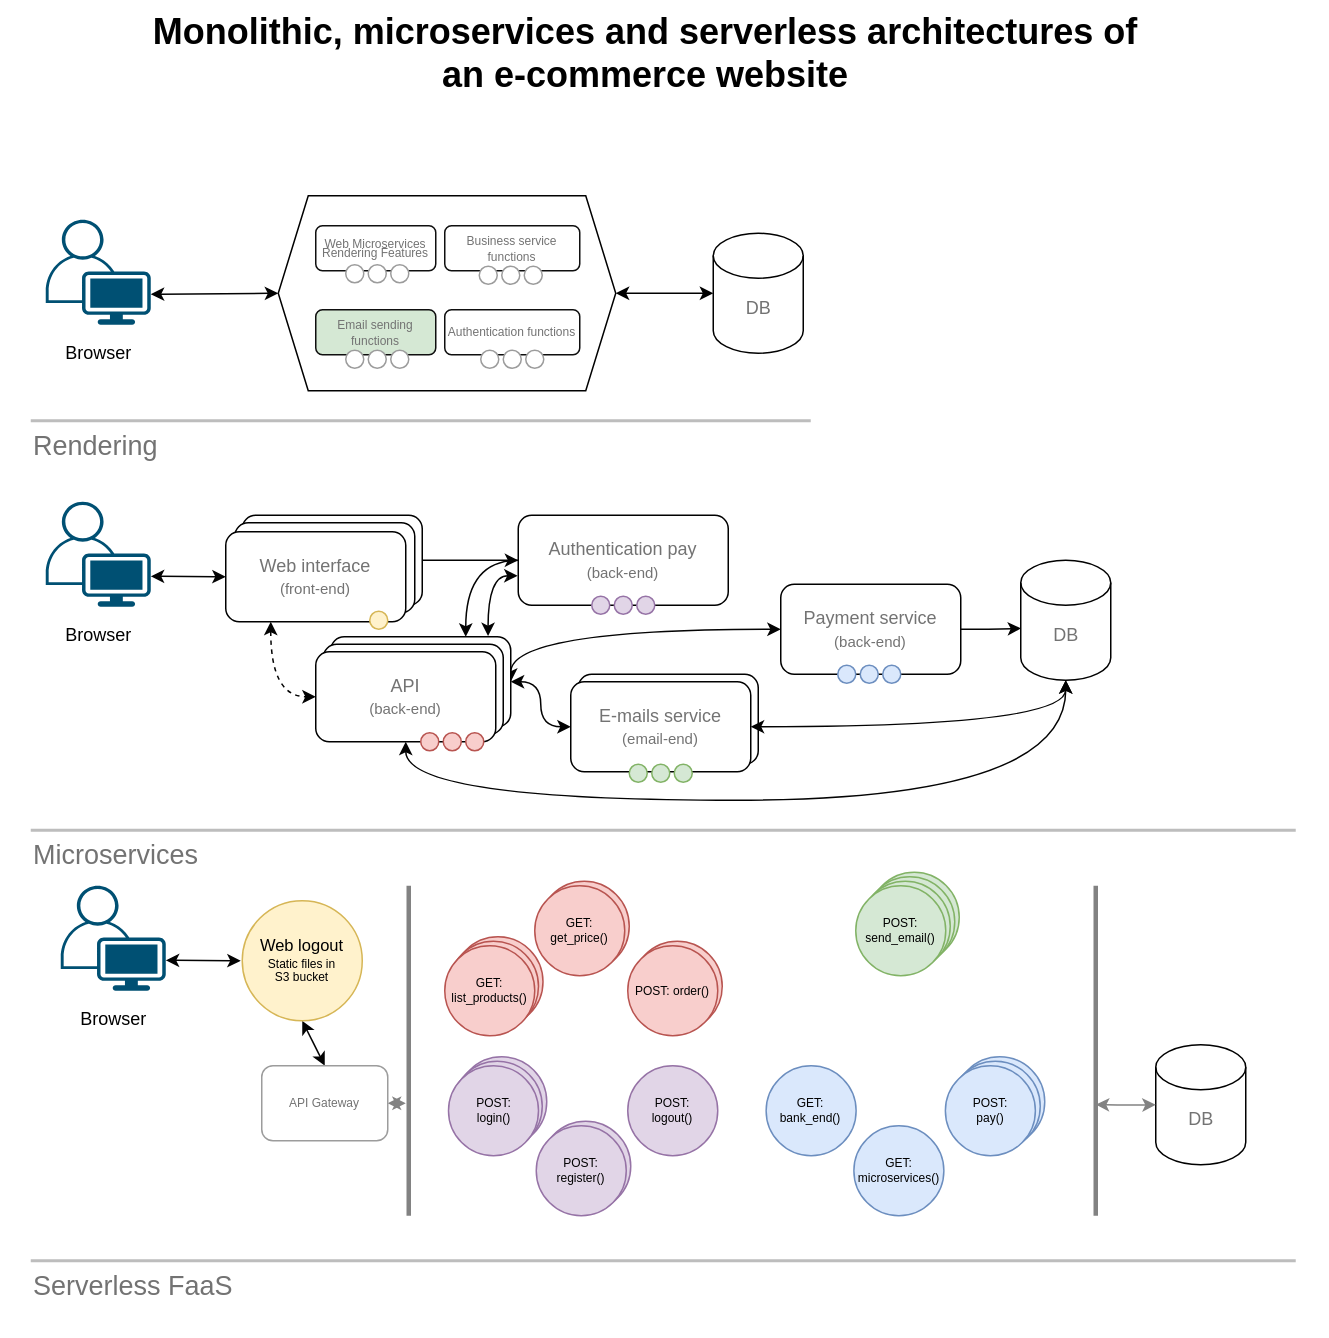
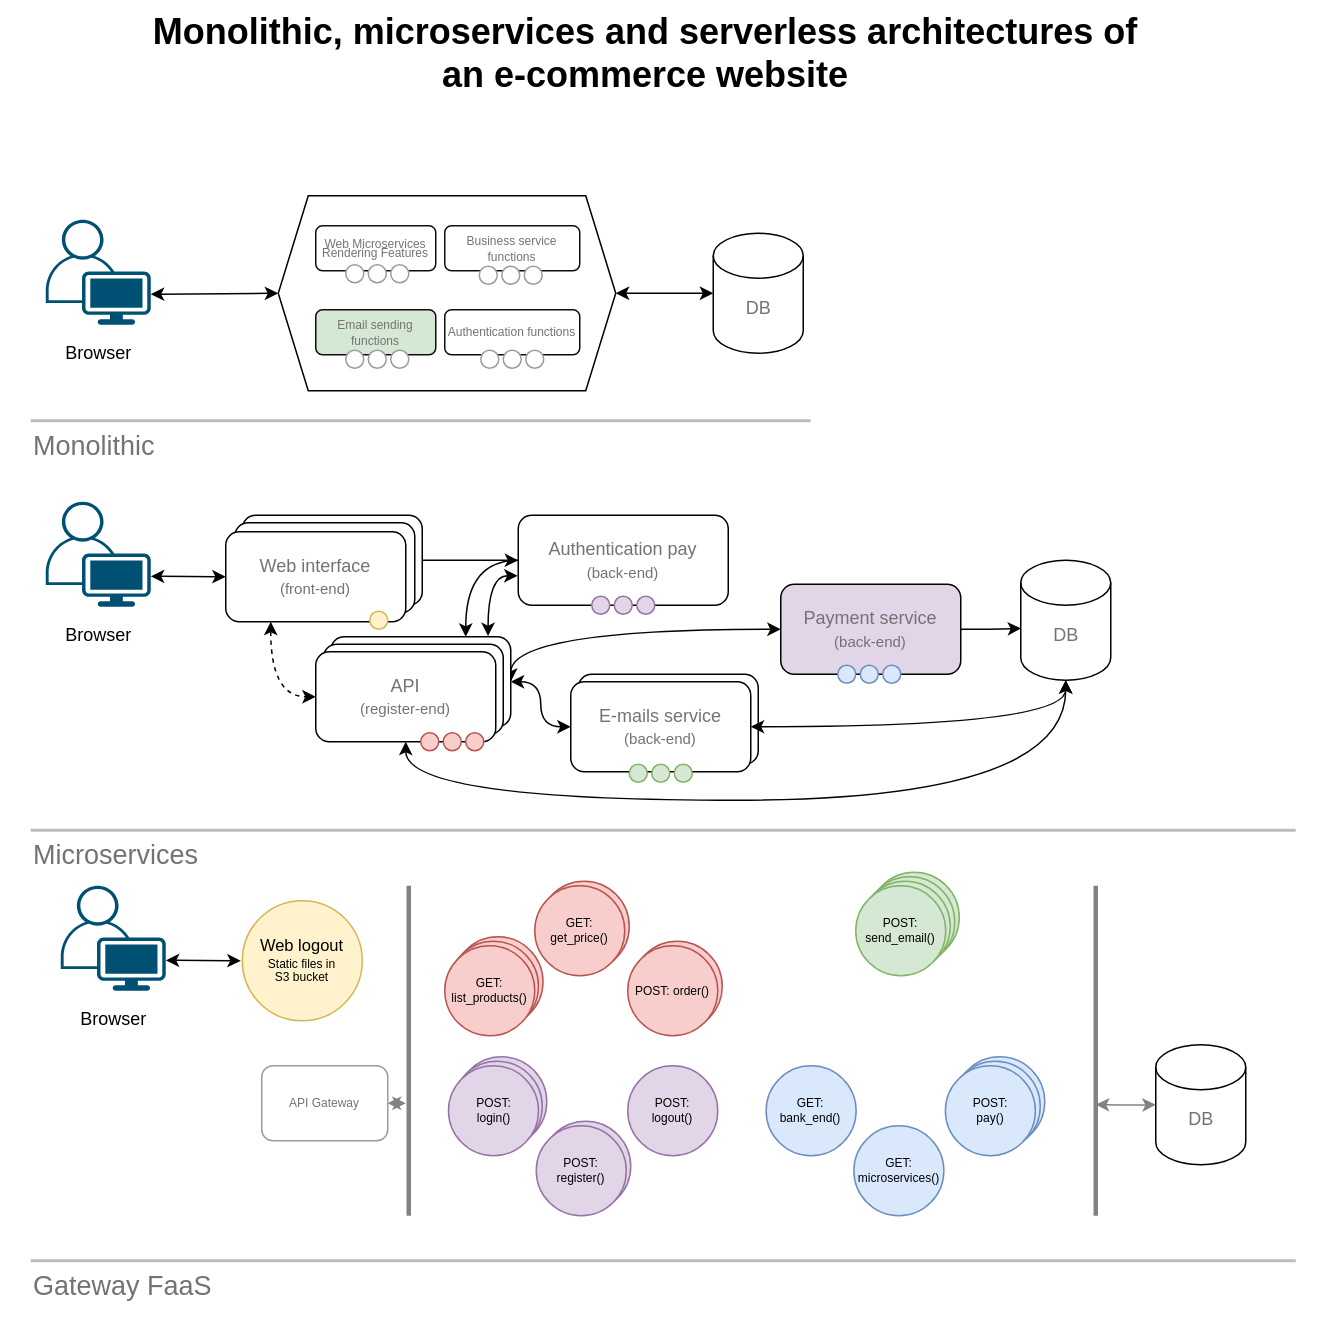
- <mxCell id="28" value="&lt;font color=&quot;#737373&quot; style=&quot;font-size: 18px;&quot;&gt;Rendering&lt;/font&gt;" style="text;html=1;strokeColor=none;fillColor=none;align=left;verticalAlign=middle;whiteSpace=wrap;rounded=0;fontSize=24;" parent="1" vertex="1"><mxGeometry x="20" y="280" width="160" height="30" as="geometry" /></mxCell>
+ <mxCell id="28" value="&lt;font color=&quot;#737373&quot; style=&quot;font-size: 18px;&quot;&gt;Monolithic&lt;/font&gt;" style="text;html=1;strokeColor=none;fillColor=none;align=left;verticalAlign=middle;whiteSpace=wrap;rounded=0;fontSize=24;" parent="1" vertex="1"><mxGeometry x="20" y="280" width="160" height="30" as="geometry" /></mxCell>
- <mxCell id="47" value="&lt;font style=&quot;&quot;&gt;Payment service&lt;br&gt;&lt;/font&gt;&lt;font style=&quot;font-size: 10px;&quot;&gt;(back-end)&lt;/font&gt;" style="rounded=1;whiteSpace=wrap;html=1;fontSize=12;fontColor=#737373;" parent="1" vertex="1"><mxGeometry x="520" y="389" width="120" height="60" as="geometry" /></mxCell>
+ <mxCell id="47" value="&lt;font style=&quot;&quot;&gt;Payment service&lt;br&gt;&lt;/font&gt;&lt;font style=&quot;font-size: 10px;&quot;&gt;(back-end)&lt;/font&gt;" style="rounded=1;whiteSpace=wrap;html=1;fontSize=12;fontColor=#737373;fillColor=#e1d5e7;" parent="1" vertex="1"><mxGeometry x="520" y="389" width="120" height="60" as="geometry" /></mxCell>
- <mxCell id="36" value="API&lt;br&gt;&lt;font style=&quot;font-size: 10px;&quot;&gt;(back-end)&lt;/font&gt;" style="rounded=1;whiteSpace=wrap;html=1;fontSize=12;fontColor=#737373;" parent="1" vertex="1"><mxGeometry x="210" y="434" width="120" height="60" as="geometry" /></mxCell>
+ <mxCell id="36" value="API&lt;br&gt;&lt;font style=&quot;font-size: 10px;&quot;&gt;(register-end)&lt;/font&gt;" style="rounded=1;whiteSpace=wrap;html=1;fontSize=12;fontColor=#737373;" parent="1" vertex="1"><mxGeometry x="210" y="434" width="120" height="60" as="geometry" /></mxCell>
- <mxCell id="49" value="&lt;font style=&quot;&quot;&gt;E-mails service&lt;br&gt;&lt;/font&gt;&lt;font style=&quot;font-size: 10px;&quot;&gt;(email-end)&lt;/font&gt;" style="rounded=1;whiteSpace=wrap;html=1;fontSize=12;fontColor=#737373;" parent="1" vertex="1"><mxGeometry x="380" y="454" width="120" height="60" as="geometry" /></mxCell>
+ <mxCell id="49" value="&lt;font style=&quot;&quot;&gt;E-mails service&lt;br&gt;&lt;/font&gt;&lt;font style=&quot;font-size: 10px;&quot;&gt;(back-end)&lt;/font&gt;" style="rounded=1;whiteSpace=wrap;html=1;fontSize=12;fontColor=#737373;" parent="1" vertex="1"><mxGeometry x="380" y="454" width="120" height="60" as="geometry" /></mxCell>
- <mxCell id="86" style="edgeStyle=none;rounded=0;orthogonalLoop=1;jettySize=auto;html=1;exitX=0.5;exitY=1;exitDx=0;exitDy=0;entryX=0.5;entryY=0;entryDx=0;entryDy=0;strokeColor=#030303;strokeWidth=1;fontSize=8;fontColor=#737373;startArrow=classic;startFill=1;endArrow=classic;endFill=1;" parent="1" source="87" target="94" edge="1"><mxGeometry relative="1" as="geometry" /></mxCell>
- <mxCell id="91" value="&lt;font color=&quot;#737373&quot; style=&quot;font-size: 18px;&quot;&gt;Serverless FaaS&lt;/font&gt;" style="text;html=1;strokeColor=none;fillColor=none;align=left;verticalAlign=middle;whiteSpace=wrap;rounded=0;fontSize=24;" parent="1" vertex="1"><mxGeometry x="20" y="840" width="160" height="30" as="geometry" /></mxCell>
+ <mxCell id="91" value="&lt;font color=&quot;#737373&quot; style=&quot;font-size: 18px;&quot;&gt;Gateway FaaS&lt;/font&gt;" style="text;html=1;strokeColor=none;fillColor=none;align=left;verticalAlign=middle;whiteSpace=wrap;rounded=0;fontSize=24;" parent="1" vertex="1"><mxGeometry x="20" y="840" width="160" height="30" as="geometry" /></mxCell>
